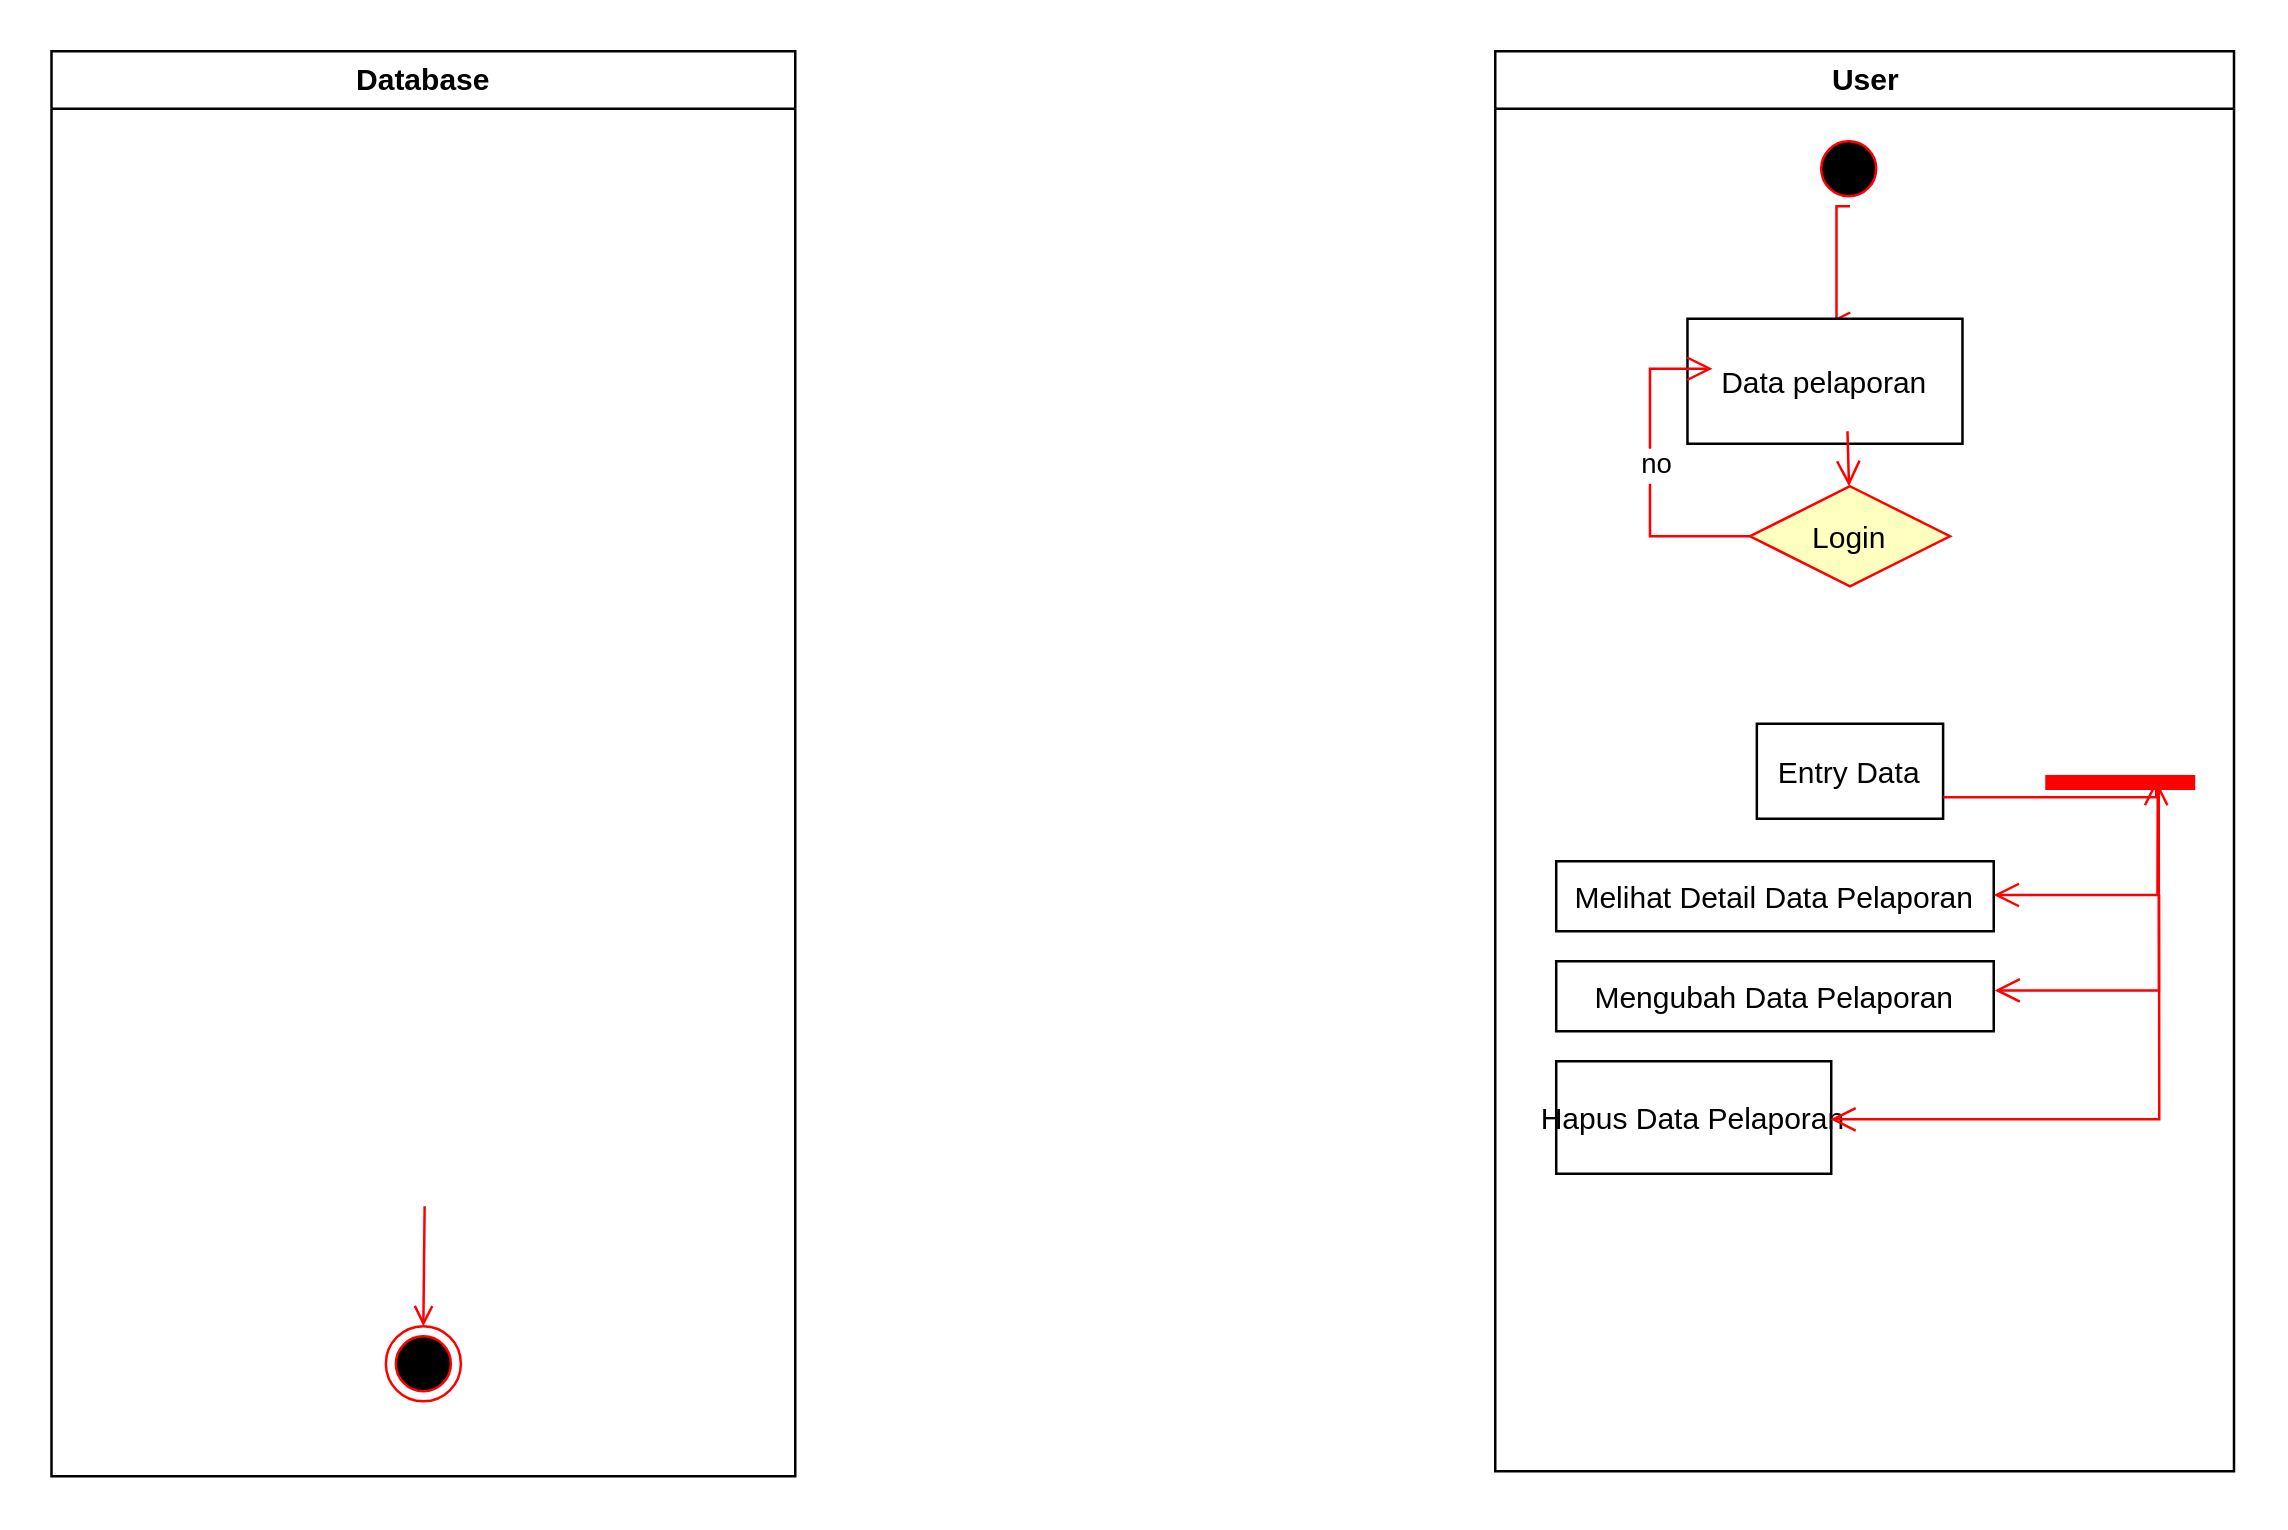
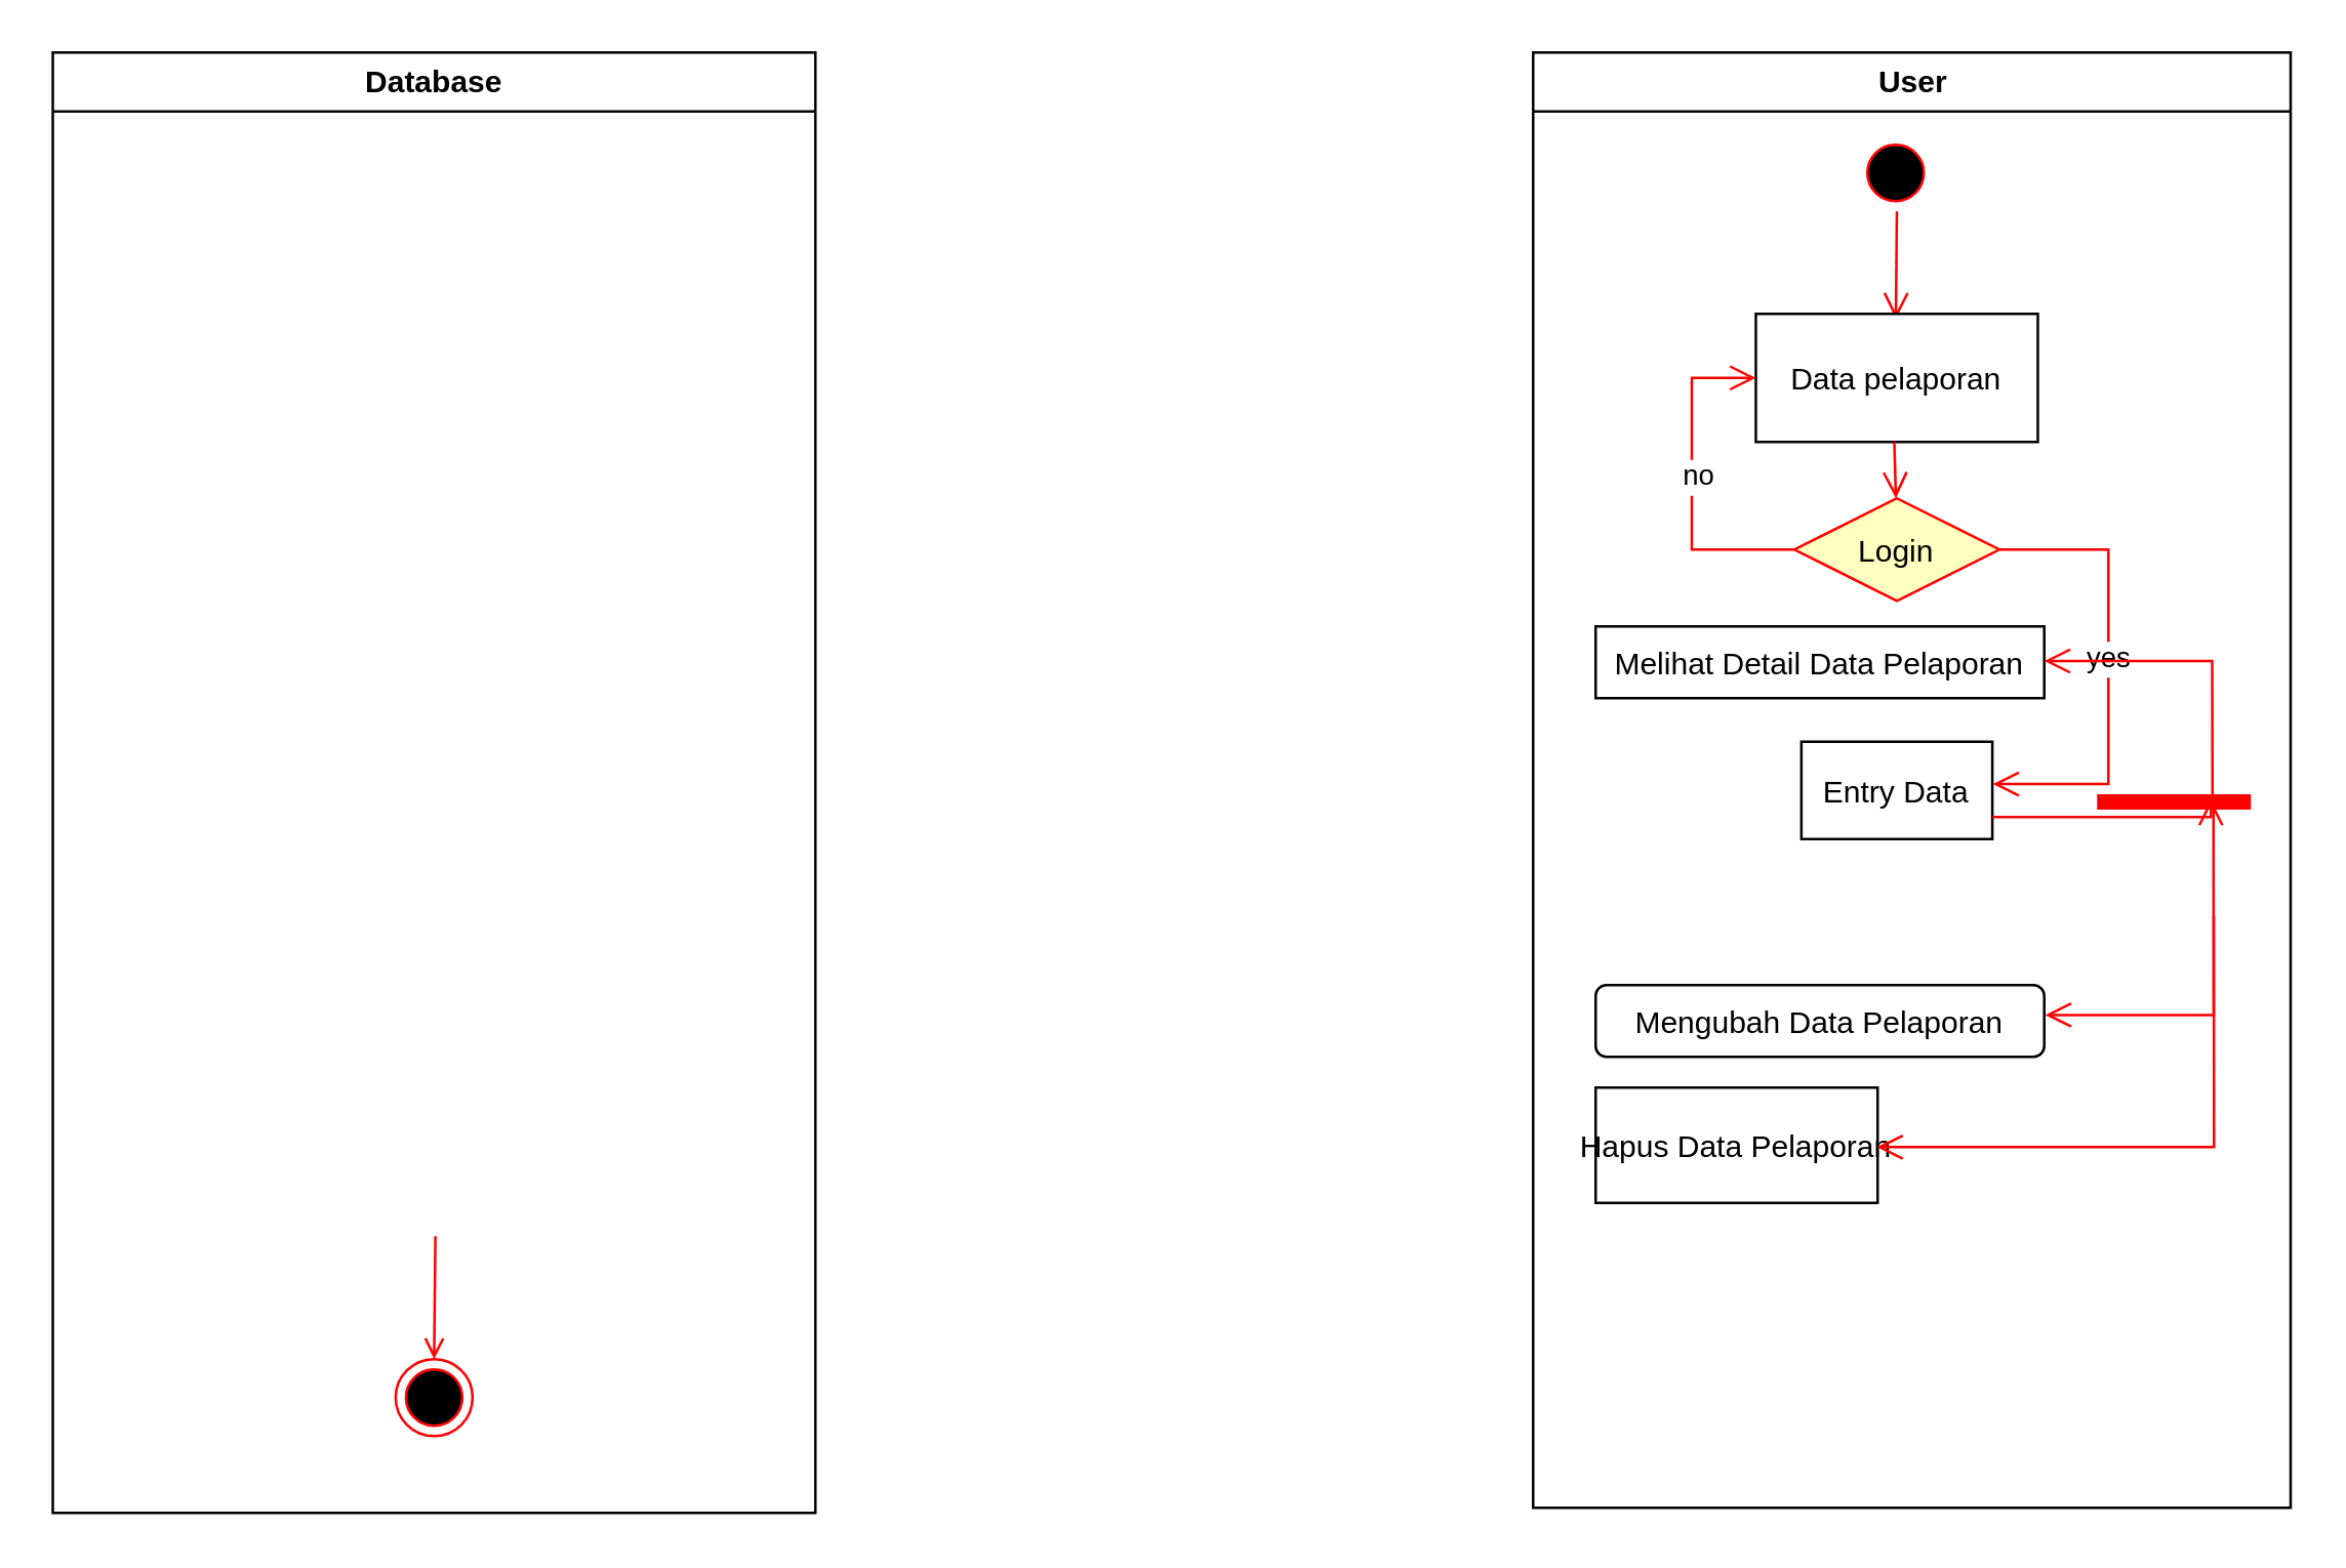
- <mxCell id="8" value="Data pelaporan" style="" parent="5" vertex="1"><mxGeometry x="76.89" y="107" width="110" height="50" as="geometry" /></mxCell>
+ <mxCell id="8" value="Data pelaporan" style="" parent="5" vertex="1"><mxGeometry x="86.89" y="102" width="110" height="50" as="geometry" /></mxCell>
+ <mxCell id="12" value="yes" style="edgeStyle=elbowEdgeStyle;elbow=horizontal;align=left;verticalAlign=bottom;endArrow=open;endSize=8;strokeColor=#FF0000;endFill=1;rounded=0;entryX=1.003;entryY=0.435;entryDx=0;entryDy=0;entryPerimeter=0;" edge="1" parent="5" source="10" target="11"><mxGeometry x="0.048" y="-10" relative="1" as="geometry"><mxPoint x="194.39" y="244" as="targetPoint" /><Array as="points"><mxPoint x="224.39" y="234" /></Array><mxPoint x="129.39" y="204" as="sourcePoint" /><mxPoint as="offset" /></mxGeometry></mxCell>
- <mxCell id="14" value="Melihat Detail Data Pelaporan" style="" vertex="1" parent="5"><mxGeometry x="24.39" y="324" width="175" height="28" as="geometry" /></mxCell>
+ <mxCell id="14" value="Melihat Detail Data Pelaporan" style="" vertex="1" parent="5"><mxGeometry x="24.39" y="224" width="175" height="28" as="geometry" /></mxCell>
- <mxCell id="15" value="Mengubah Data Pelaporan" style="" vertex="1" parent="5"><mxGeometry x="24.39" y="364" width="175" height="28" as="geometry" /></mxCell>
+ <mxCell id="15" value="Mengubah Data Pelaporan" style="rounded=1;" vertex="1" parent="5"><mxGeometry x="24.39" y="364" width="175" height="28" as="geometry" /></mxCell>
